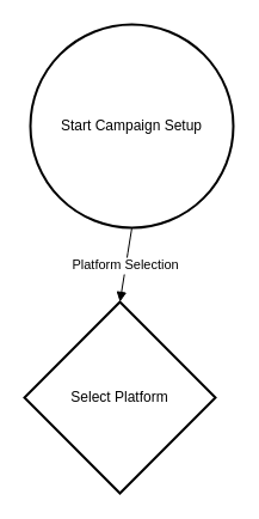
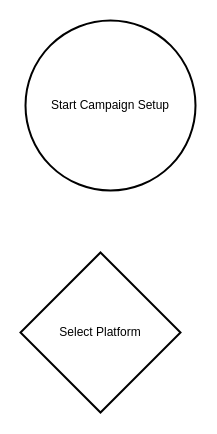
- <mxCell id="4" value="Platform Selection" style="curved=1;startArrow=none;endArrow=block;exitX=0.5;exitY=1;entryX=0.5;entryY=0;" edge="1" parent="1" source="2" target="3"><mxGeometry relative="1" as="geometry"><Array as="points" /></mxGeometry></mxCell>
